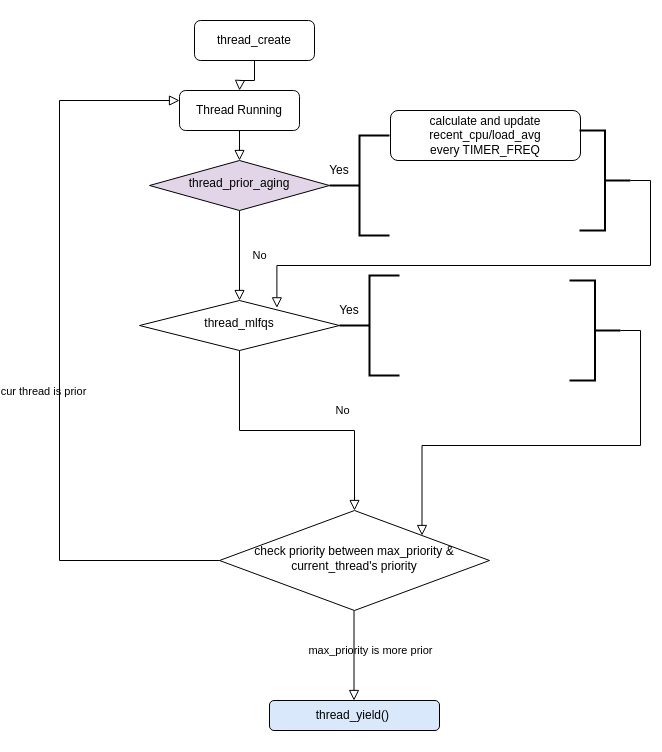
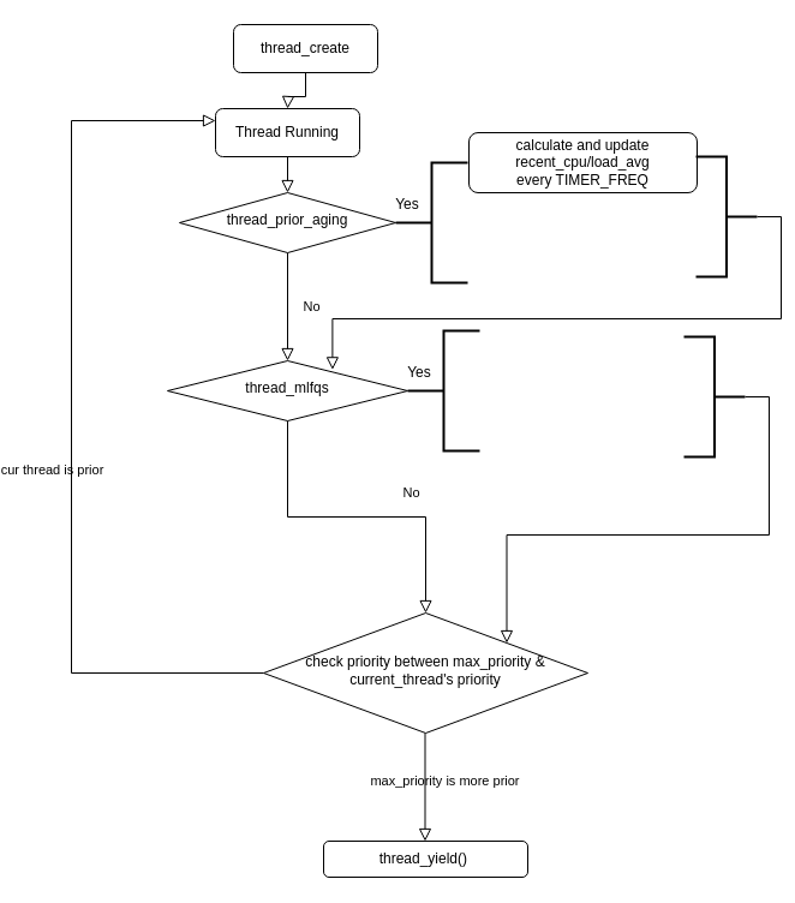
- <mxCell id="5" value="thread_prior_aging" style="rhombus;whiteSpace=wrap;html=1;shadow=0;fontFamily=Helvetica;fontSize=12;align=center;strokeWidth=1;spacing=6;spacingTop=-4;fillColor=#e1d5e7;" parent="1" vertex="1"><mxGeometry x="110" y="160" width="180" height="50" as="geometry" /></mxCell>
+ <mxCell id="5" value="thread_prior_aging" style="rhombus;whiteSpace=wrap;html=1;shadow=0;fontFamily=Helvetica;fontSize=12;align=center;strokeWidth=1;spacing=6;spacingTop=-4;" parent="1" vertex="1"><mxGeometry x="110" y="160" width="180" height="50" as="geometry" /></mxCell>
- <mxCell id="21" value="thread_yield()&amp;nbsp;" style="rounded=1;whiteSpace=wrap;html=1;fontSize=12;glass=0;strokeWidth=1;shadow=0;fillColor=#dae8fc;" vertex="1" parent="1"><mxGeometry x="230" y="700" width="170" height="30" as="geometry" /></mxCell>
+ <mxCell id="21" value="thread_yield()&amp;nbsp;" style="rounded=1;whiteSpace=wrap;html=1;fontSize=12;glass=0;strokeWidth=1;shadow=0;" vertex="1" parent="1"><mxGeometry x="230" y="700" width="170" height="30" as="geometry" /></mxCell>
